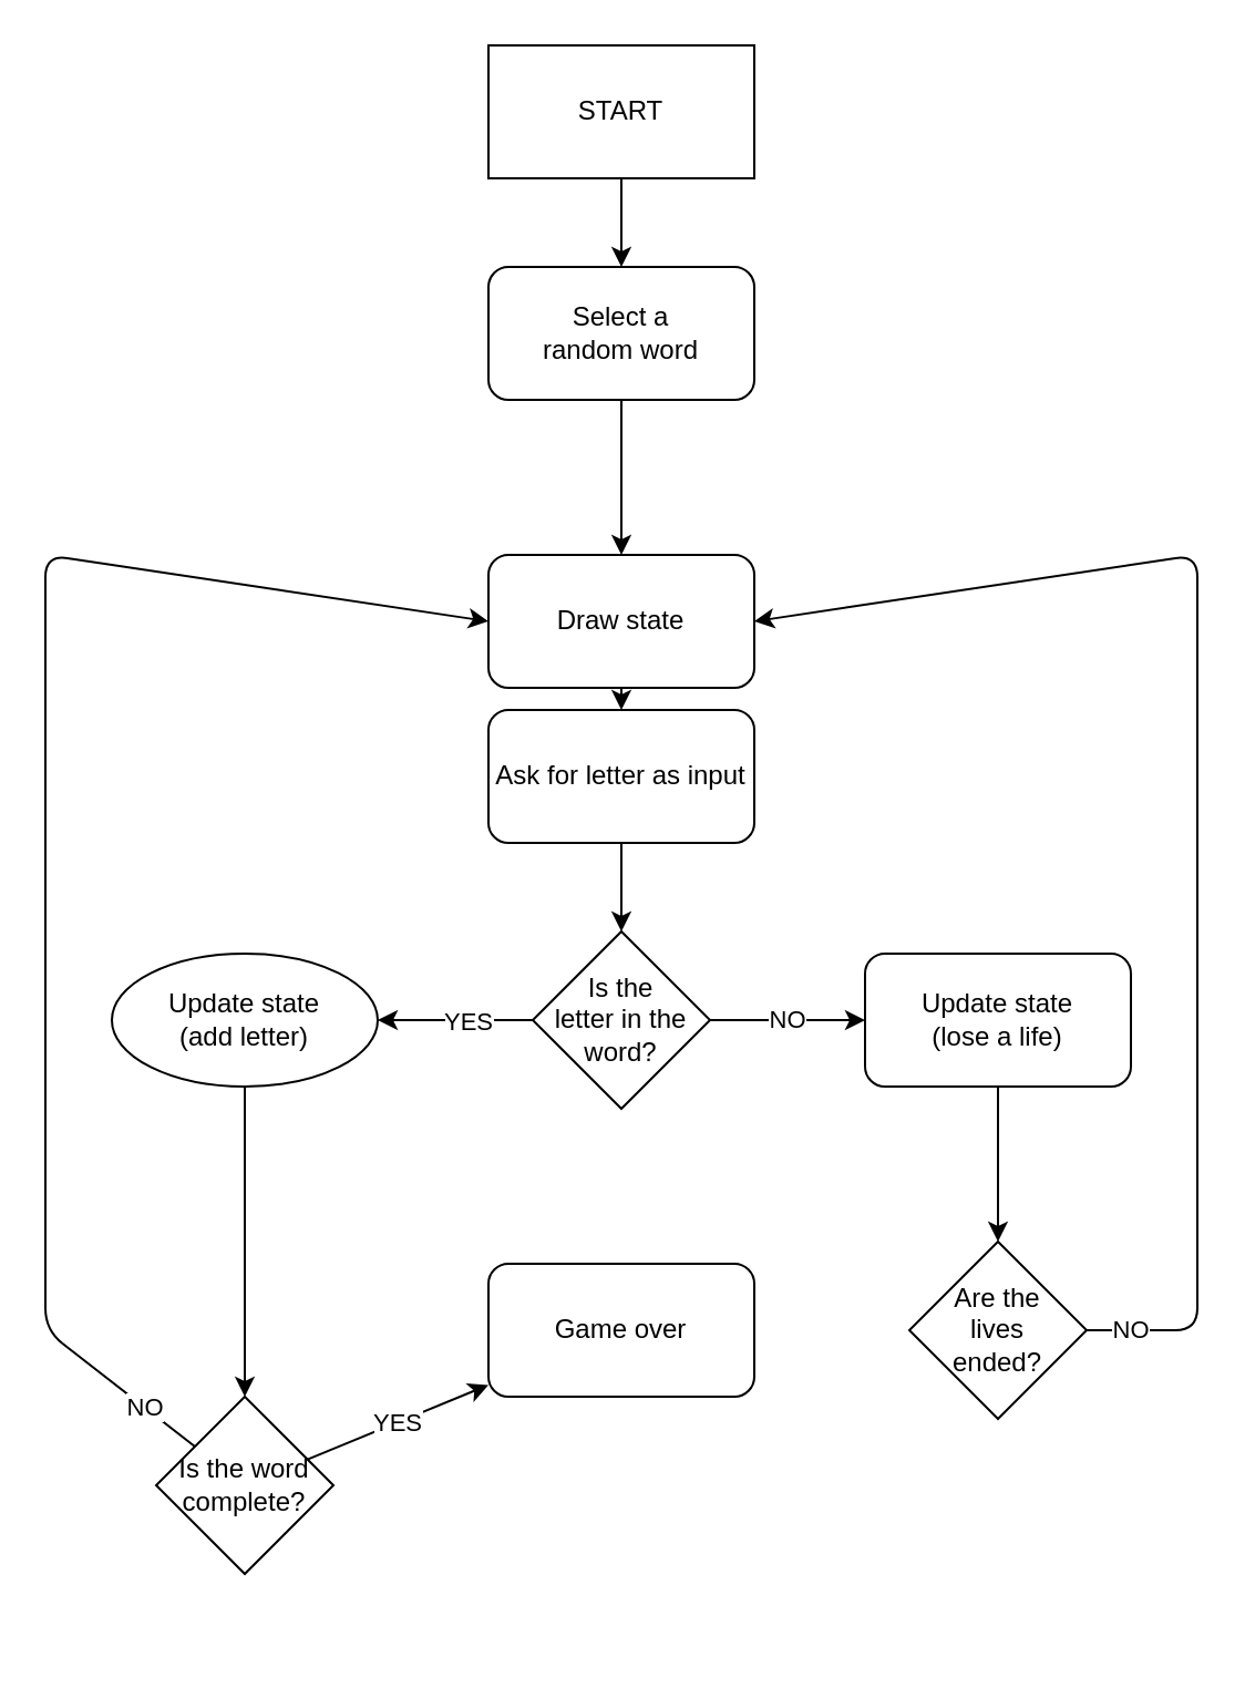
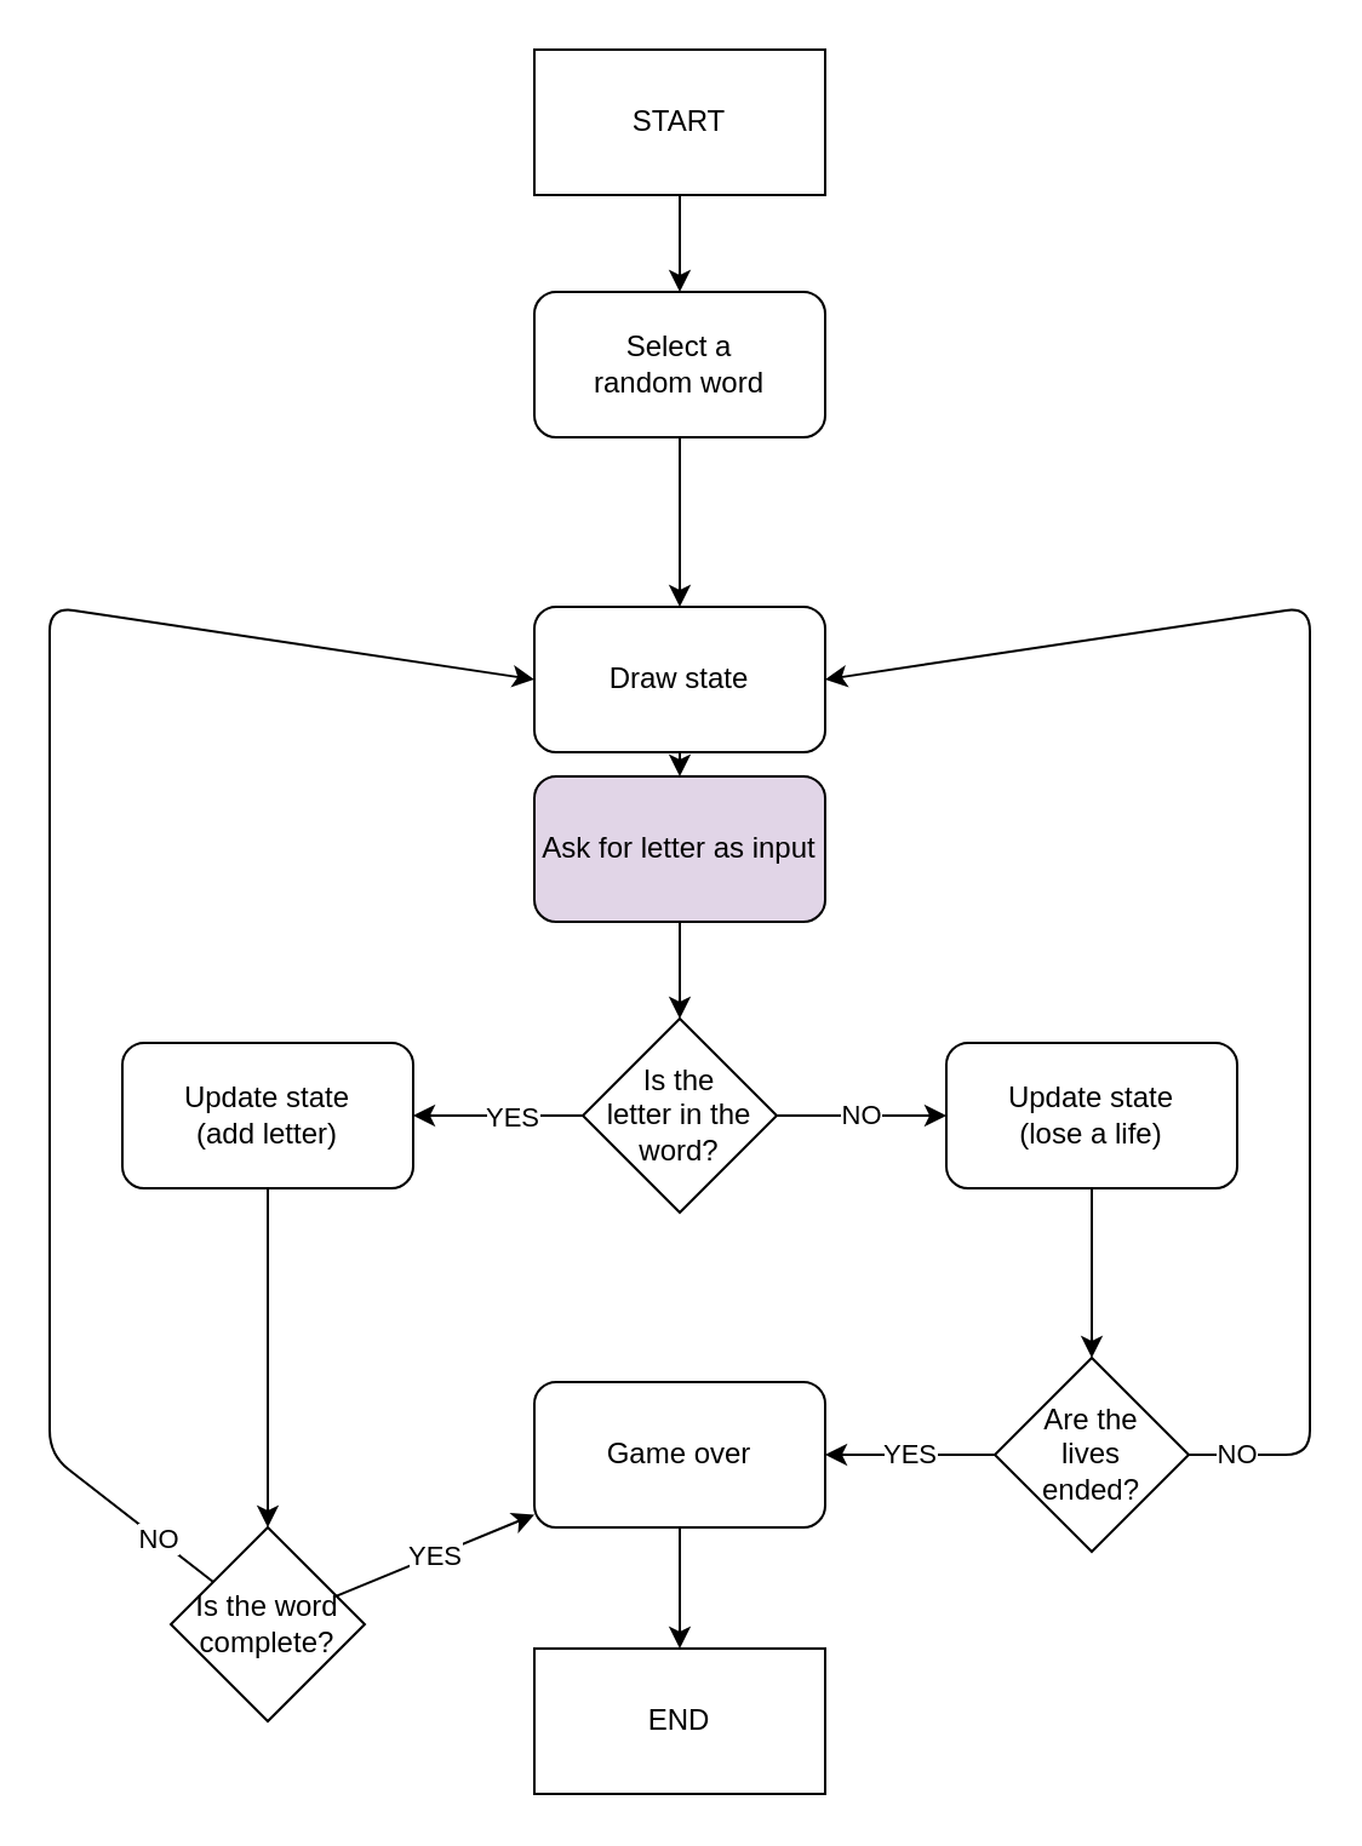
- <mxCell id="8" value="Ask for letter as input" style="rounded=1;whiteSpace=wrap;html=1;" vertex="1" parent="1"><mxGeometry x="220" y="320" width="120" height="60" as="geometry" /></mxCell>
+ <mxCell id="8" value="Ask for letter as input" style="rounded=1;whiteSpace=wrap;html=1;fillColor=#e1d5e7;" vertex="1" parent="1"><mxGeometry x="220" y="320" width="120" height="60" as="geometry" /></mxCell>
- <mxCell id="16" value="Update state&lt;br&gt;(add letter)" style="ellipse;whiteSpace=wrap;html=1;" vertex="1" parent="1"><mxGeometry x="50" y="430" width="120" height="60" as="geometry" /></mxCell>
+ <mxCell id="16" value="Update state&lt;br&gt;(add letter)" style="rounded=1;whiteSpace=wrap;html=1;" vertex="1" parent="1"><mxGeometry x="50" y="430" width="120" height="60" as="geometry" /></mxCell>
+ <mxCell id="22" value="YES" style="edgeStyle=none;html=1;" edge="1" parent="1" source="24" target="21"><mxGeometry relative="1" as="geometry" /></mxCell>
+ <mxCell id="20" value="" style="edgeStyle=none;html=1;" edge="1" parent="1" source="21" target="25"><mxGeometry relative="1" as="geometry" /></mxCell>
+ <mxCell id="25" value="END" style="rounded=0;whiteSpace=wrap;html=1;" vertex="1" parent="1"><mxGeometry x="220" y="680" width="120" height="60" as="geometry" /></mxCell>
